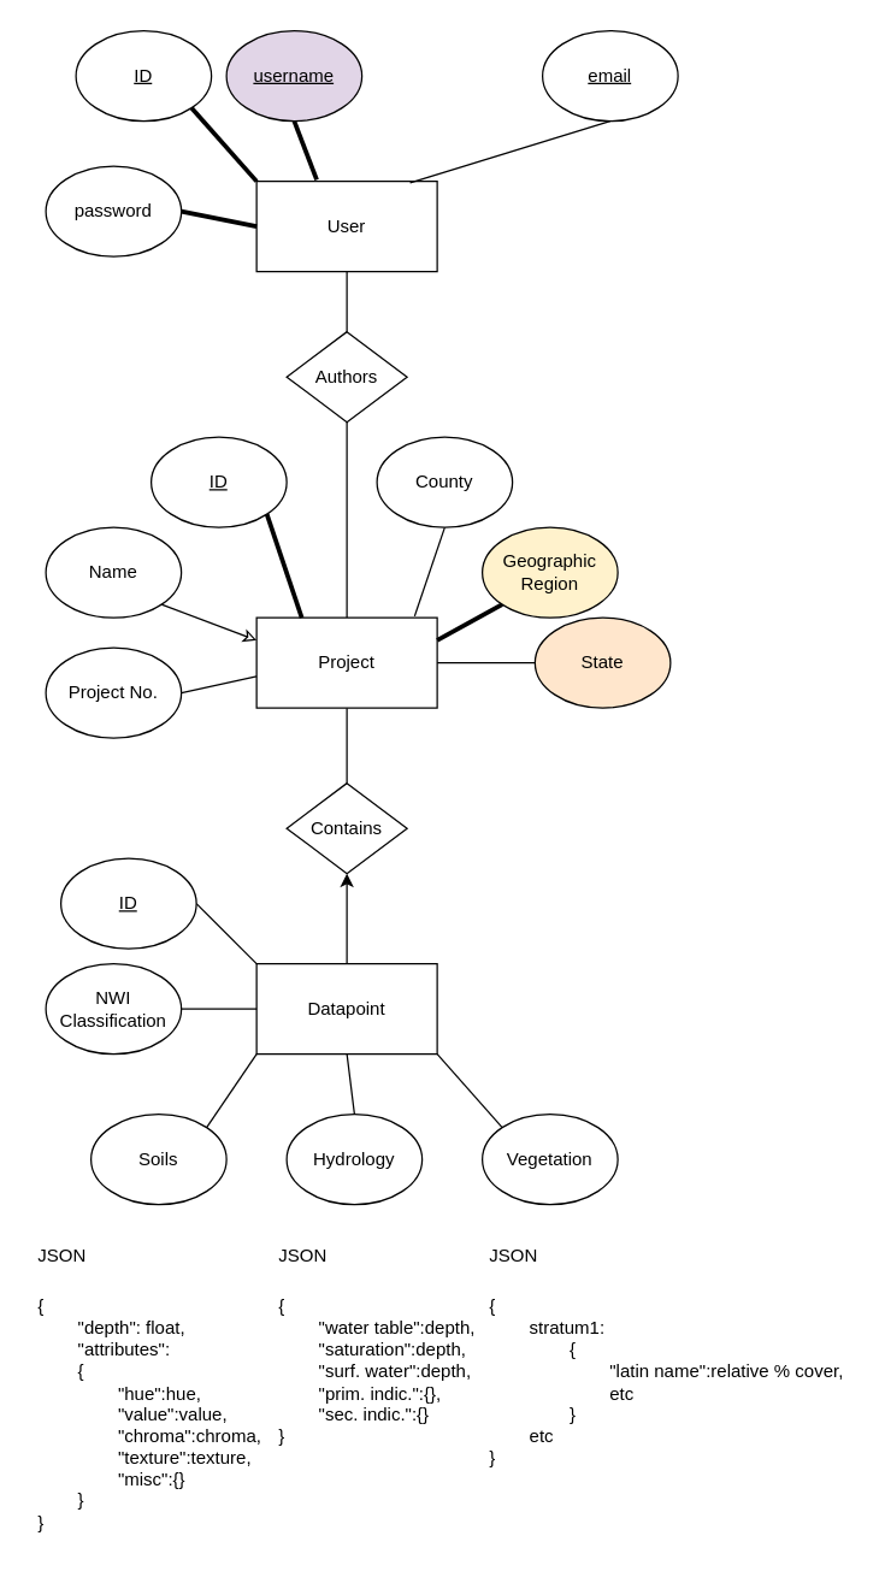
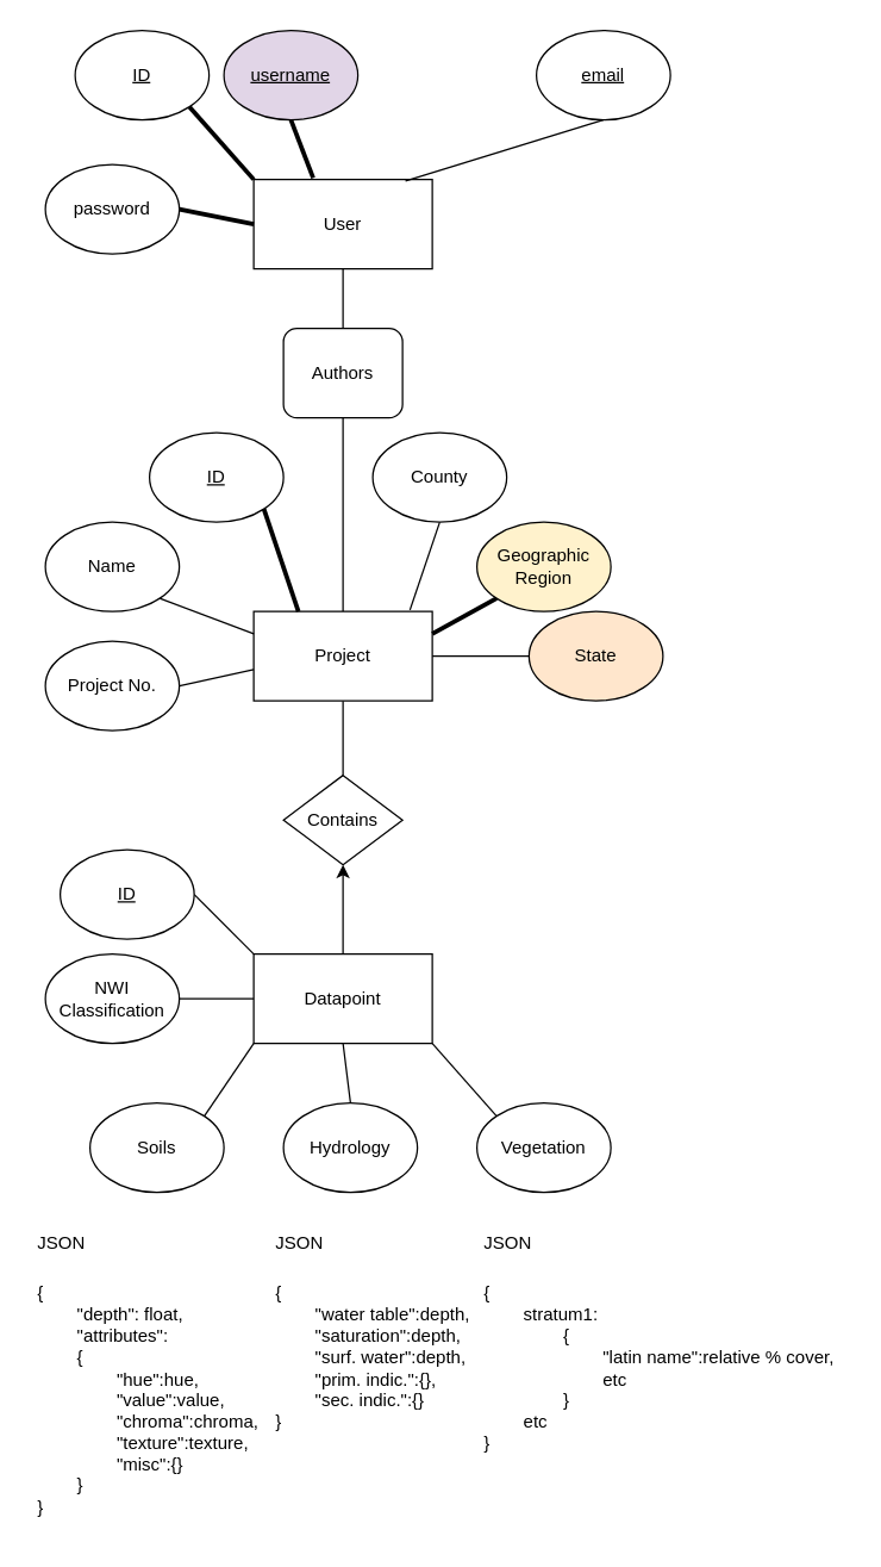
- <mxCell id="15" value="Authors" style="rhombus;whiteSpace=wrap;html=1;" vertex="1" parent="1"><mxGeometry x="190" y="220" width="80" height="60" as="geometry" /></mxCell>
+ <mxCell id="15" value="Authors" style="whiteSpace=wrap;html=1;rounded=1;" vertex="1" parent="1"><mxGeometry x="190" y="220" width="80" height="60" as="geometry" /></mxCell>
- <mxCell id="16" style="edgeStyle=none;html=1;exitX=1;exitY=1;exitDx=0;exitDy=0;entryX=0;entryY=0.25;entryDx=0;entryDy=0;endArrow=classic;endFill=0;strokeWidth=1;" edge="1" parent="1" source="17" target="14"><mxGeometry relative="1" as="geometry" /></mxCell>
+ <mxCell id="16" style="edgeStyle=none;html=1;exitX=1;exitY=1;exitDx=0;exitDy=0;entryX=0;entryY=0.25;entryDx=0;entryDy=0;endArrow=none;endFill=0;strokeWidth=1;" edge="1" parent="1" source="17" target="14"><mxGeometry relative="1" as="geometry" /></mxCell>
